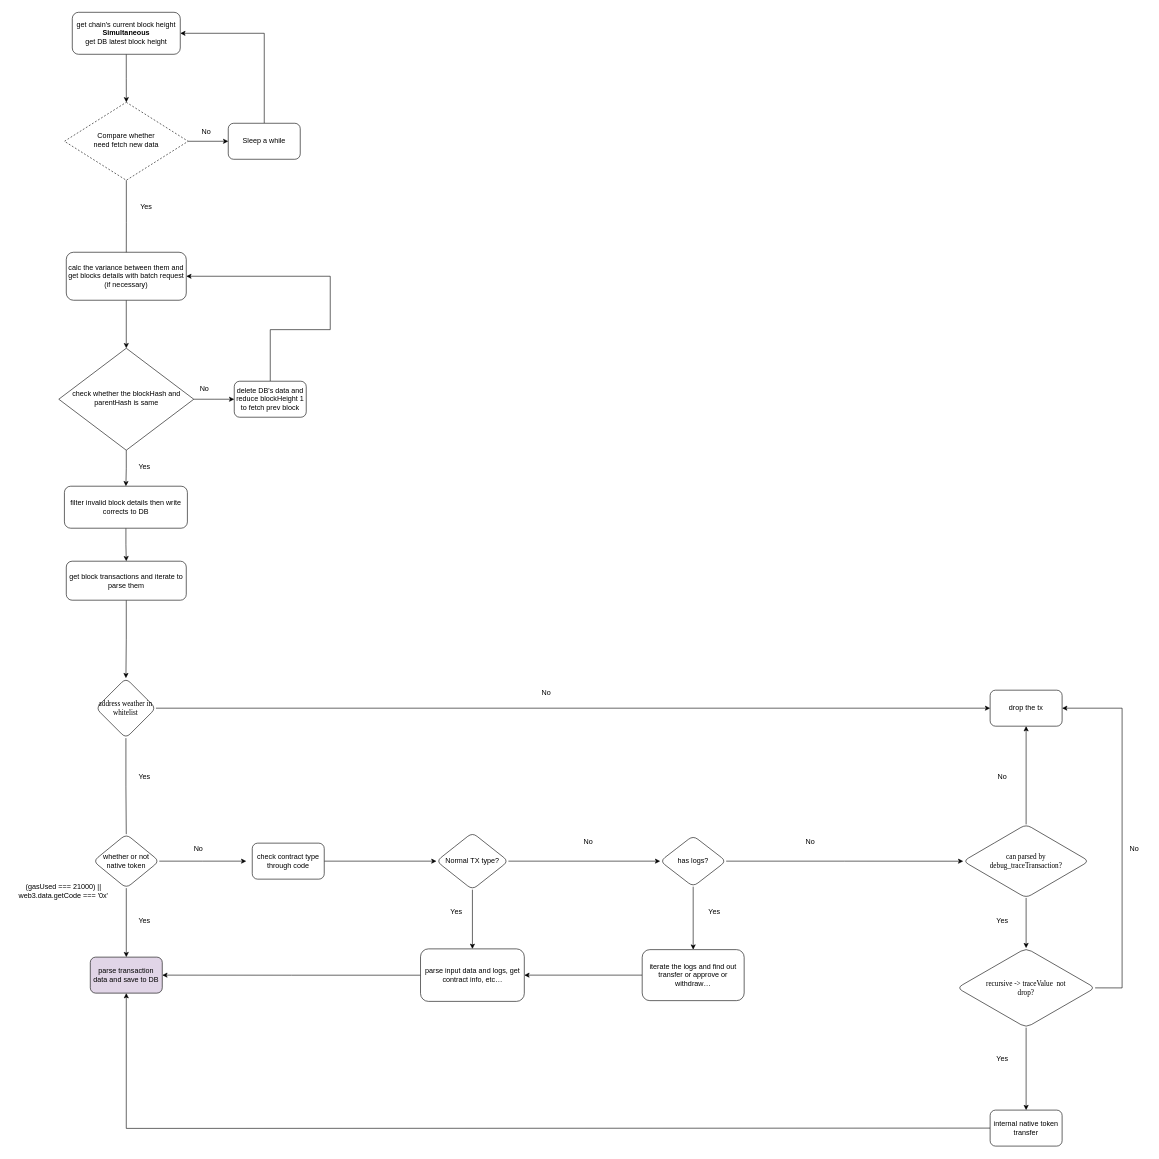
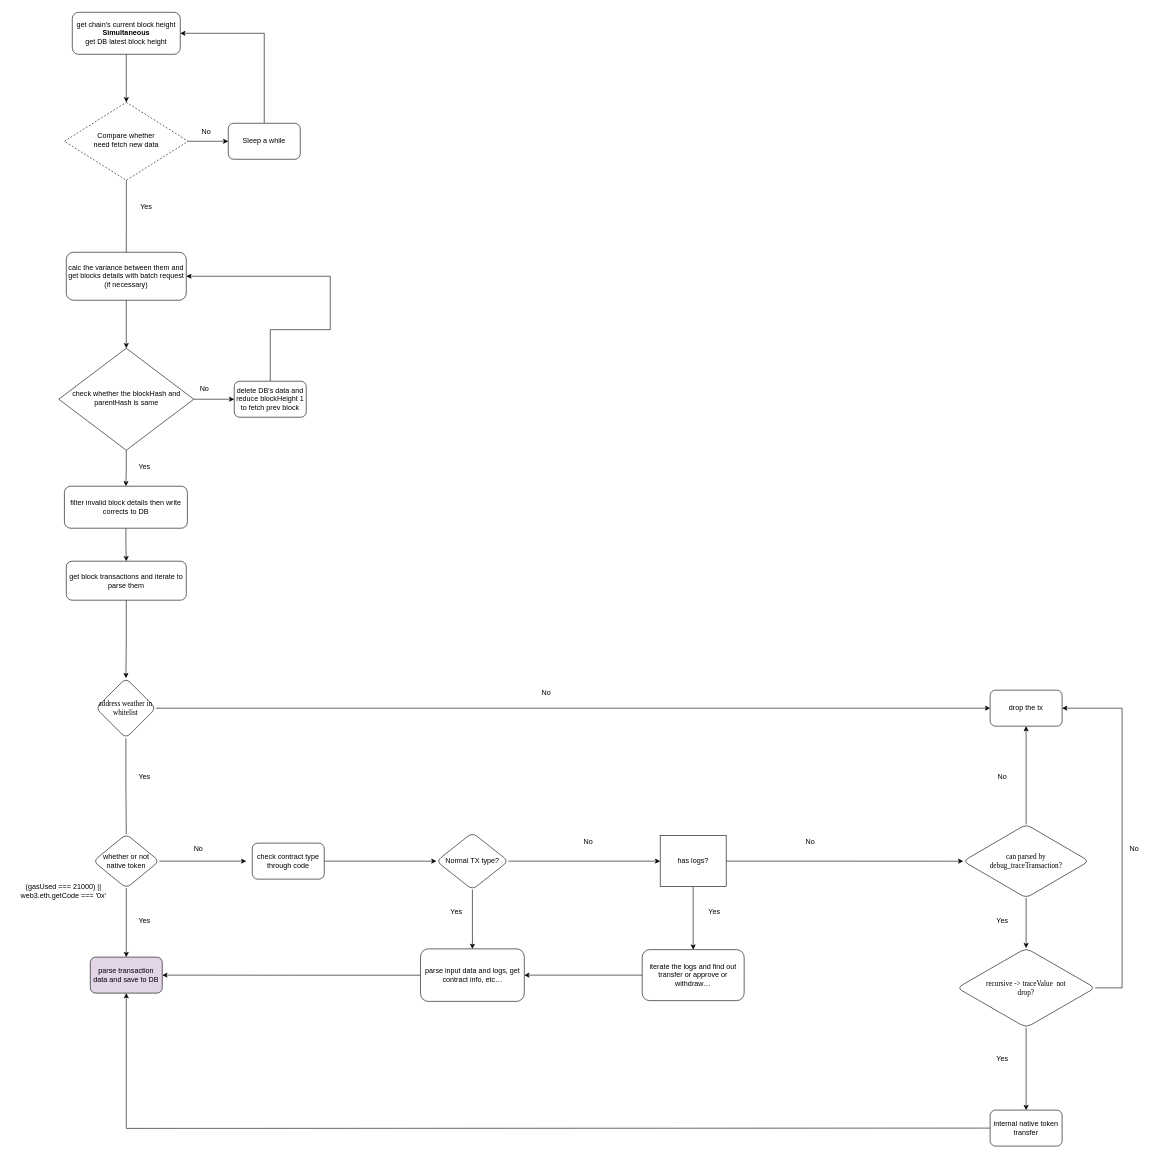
- <mxCell id="23" value="has logs?" style="rhombus;whiteSpace=wrap;html=1;rounded=1;glass=0;strokeWidth=1;shadow=0;" parent="1" vertex="1"><mxGeometry x="1100" y="1392.5" width="110" height="85" as="geometry" /></mxCell>
+ <mxCell id="23" value="has logs?" style="whiteSpace=wrap;html=1;glass=0;strokeWidth=1;shadow=0;rounded=0;" parent="1" vertex="1"><mxGeometry x="1100" y="1392.5" width="110" height="85" as="geometry" /></mxCell>
- <mxCell id="36" value="(gasUsed === 21000) || &lt;br&gt;web3.data.getCode === '0x'" style="text;html=1;align=center;verticalAlign=middle;resizable=0;points=[];autosize=1;strokeColor=none;fillColor=none;" parent="1" vertex="1"><mxGeometry y="1465" width="170" height="40" as="geometry" x="20" /></mxCell>
+ <mxCell id="36" value="(gasUsed === 21000) || &lt;br&gt;web3.eth.getCode === '0x'" style="text;html=1;align=center;verticalAlign=middle;resizable=0;points=[];autosize=1;strokeColor=none;fillColor=none;" parent="1" vertex="1"><mxGeometry y="1465" width="170" height="40" as="geometry" x="20" /></mxCell>
